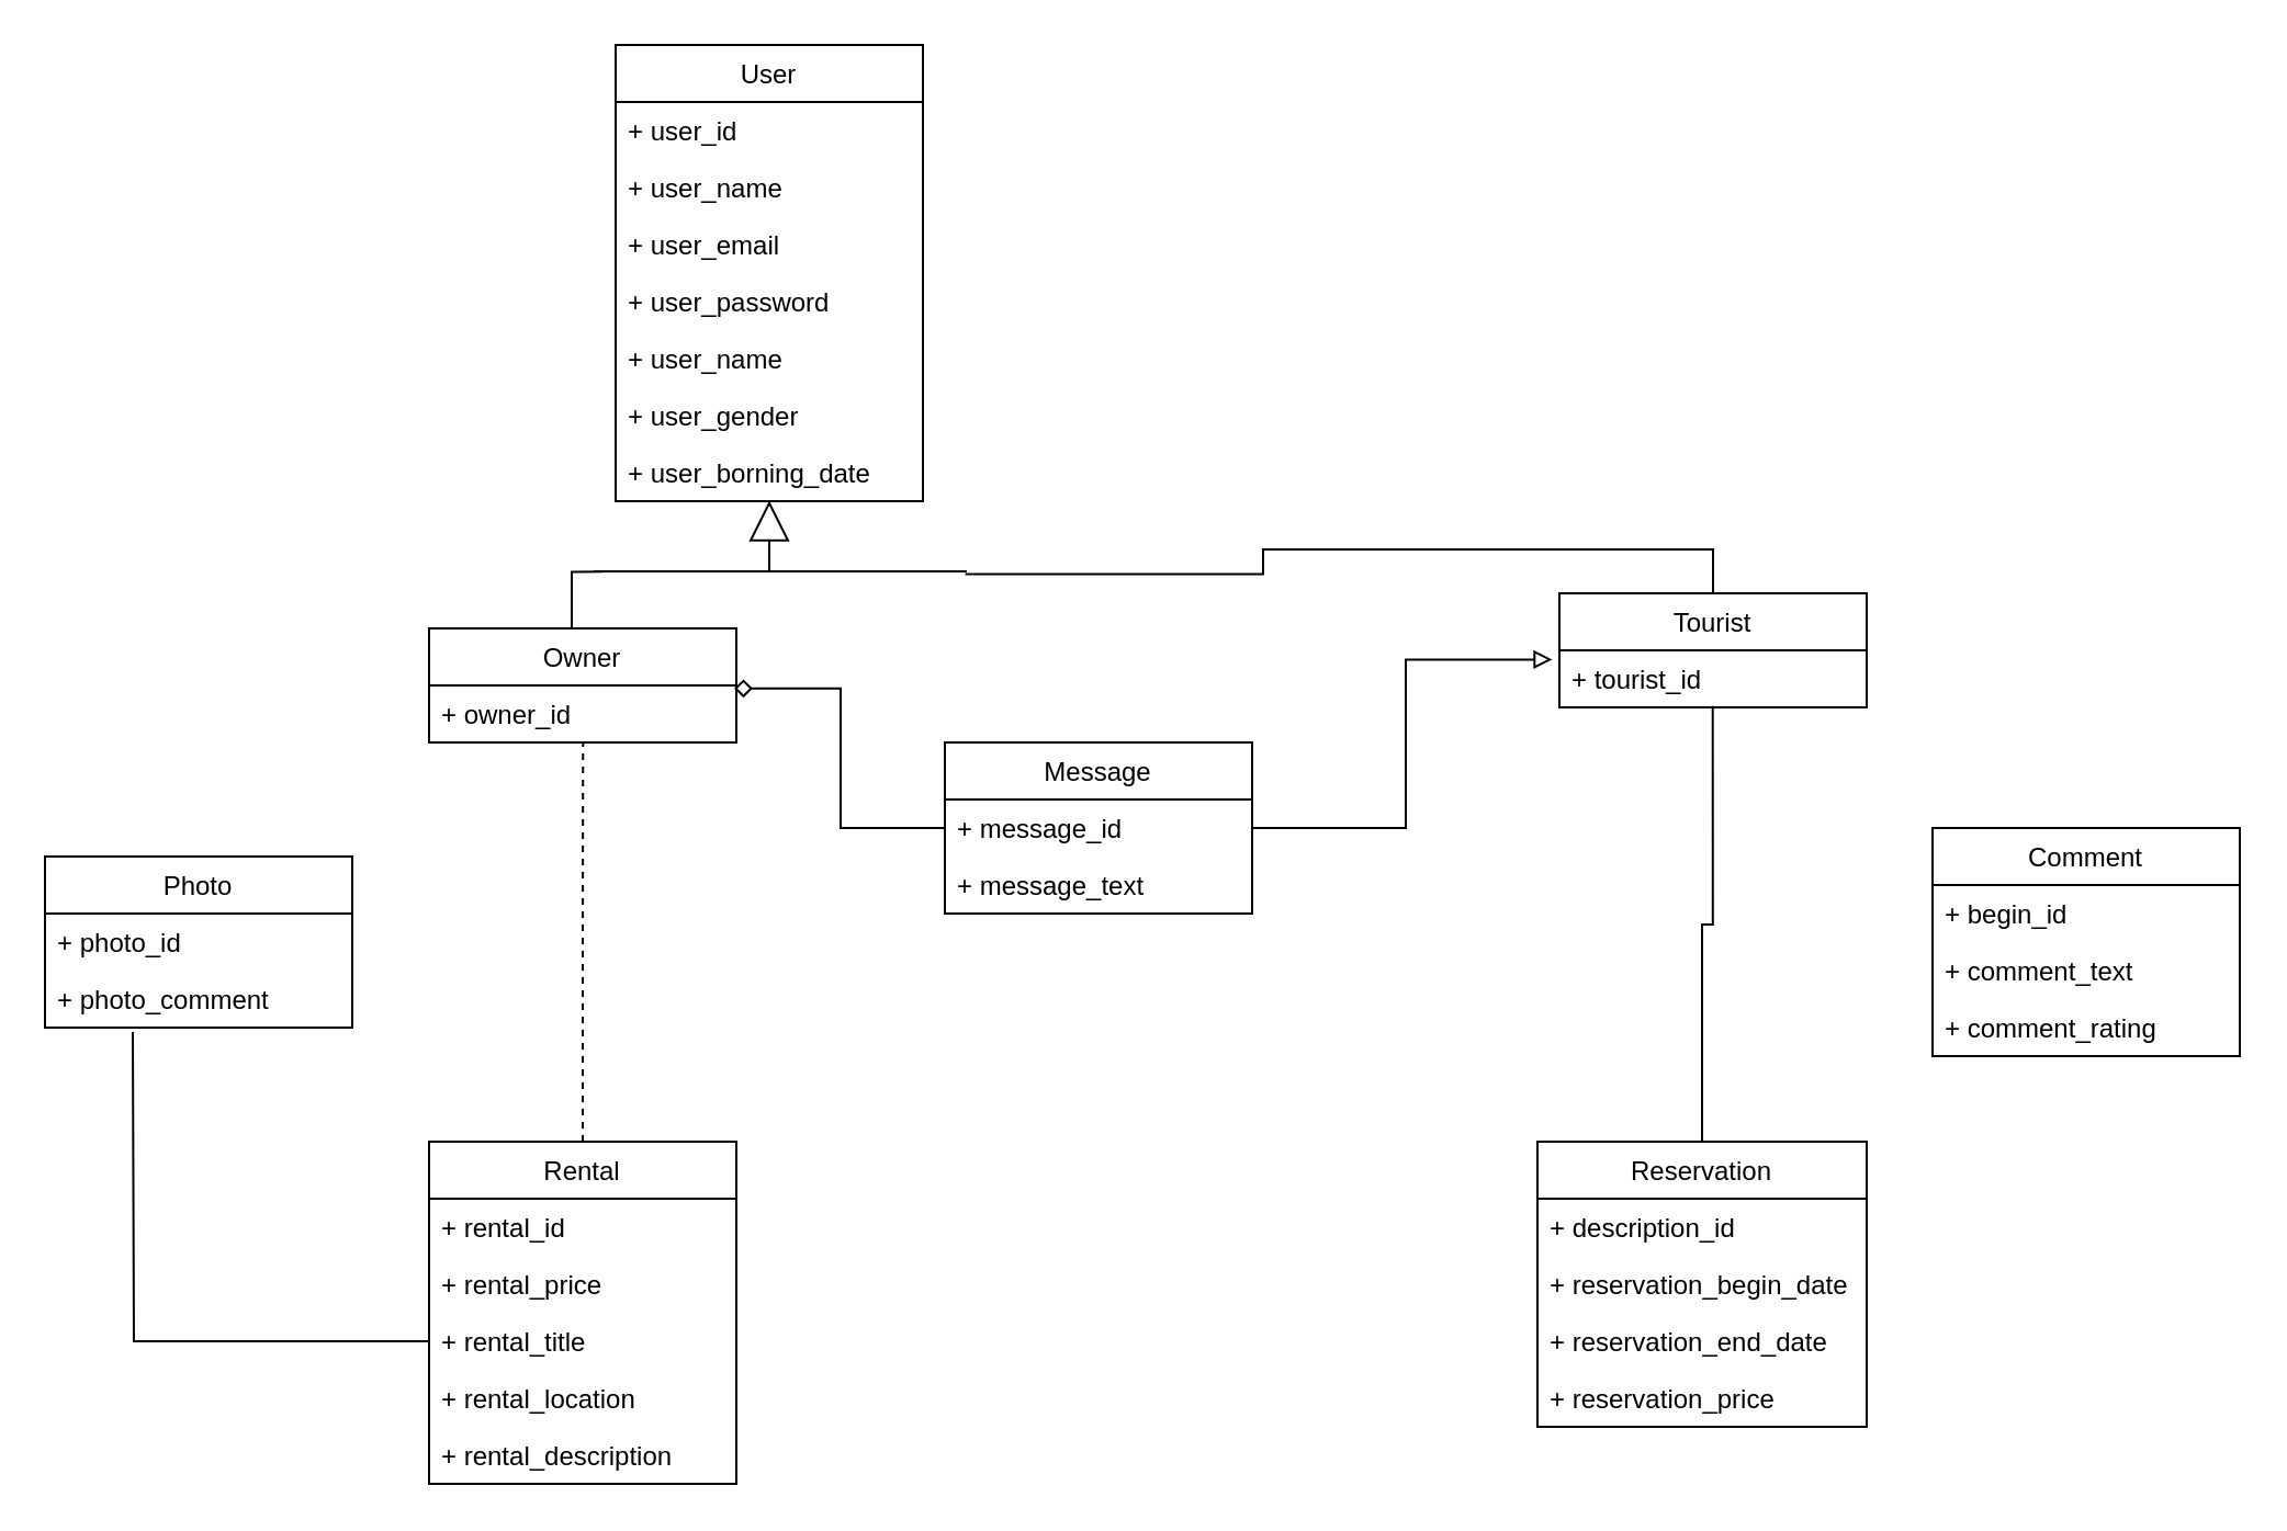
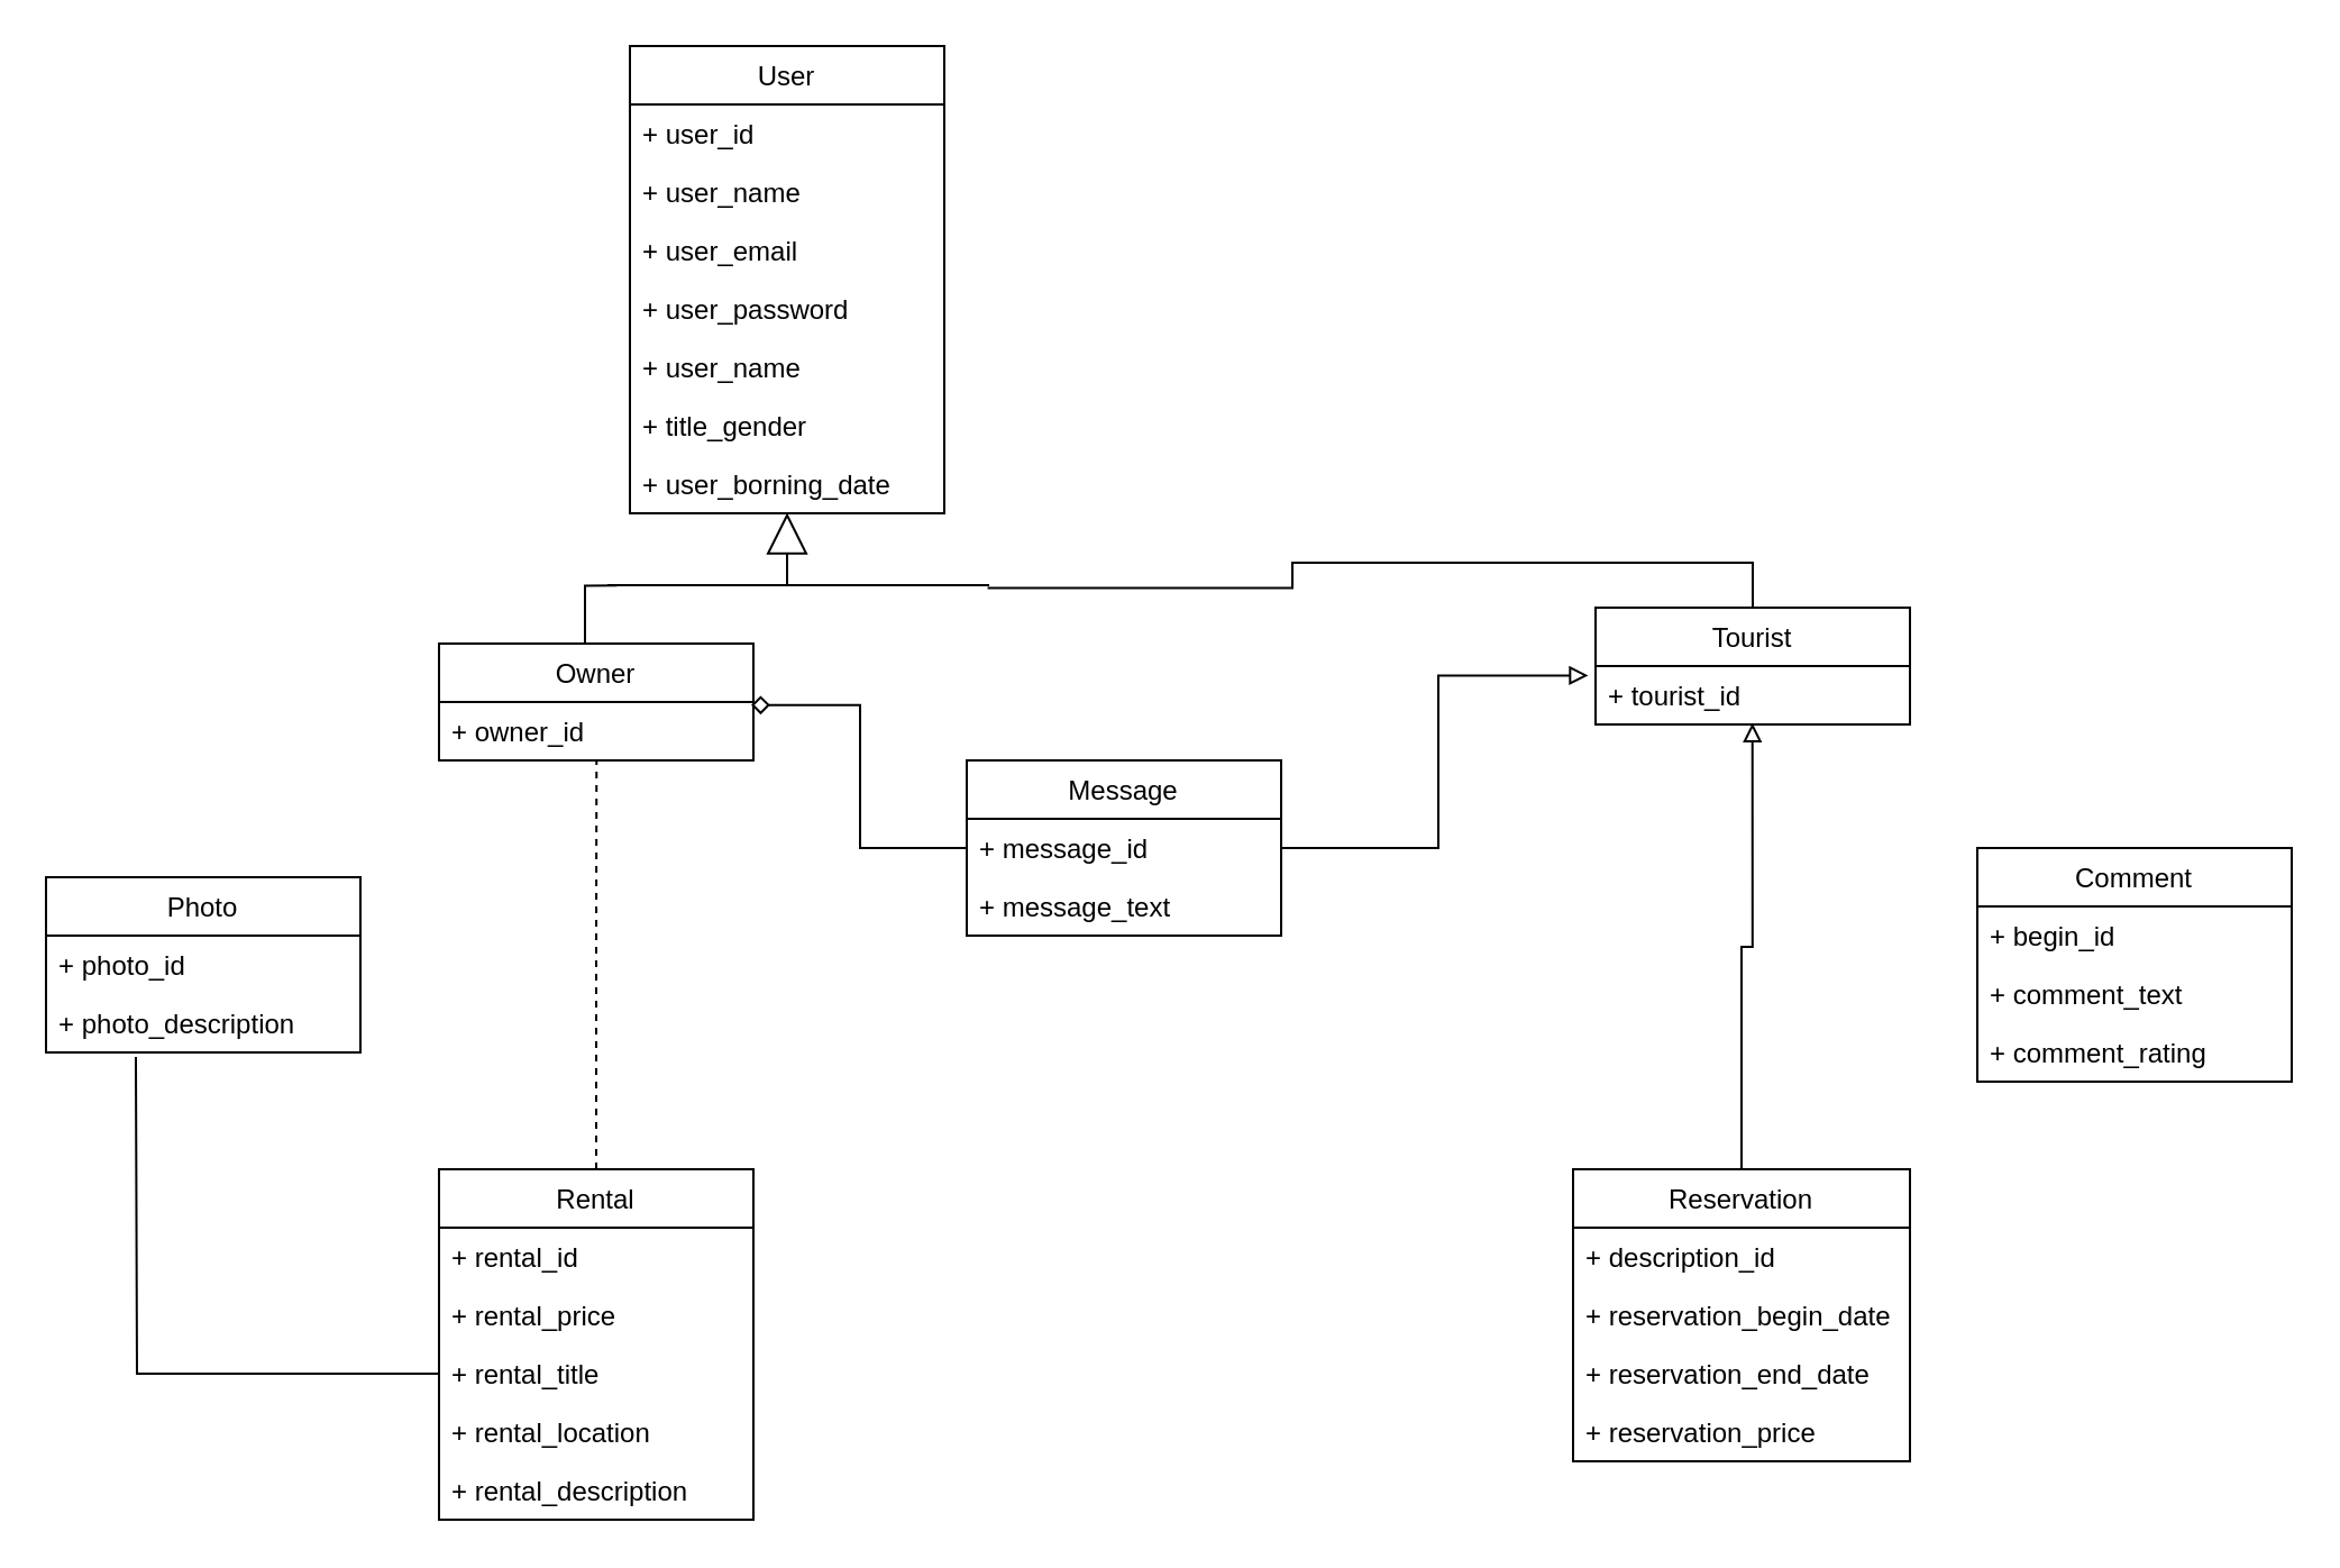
- <mxCell id="8" value="+ user_gender" style="text;strokeColor=none;fillColor=none;align=left;verticalAlign=top;spacingLeft=4;spacingRight=4;overflow=hidden;rotatable=0;points=[[0,0.5],[1,0.5]];portConstraint=eastwest;" vertex="1" parent="2"><mxGeometry y="156" width="140" height="26" as="geometry" /></mxCell>
+ <mxCell id="8" value="+ title_gender" style="text;strokeColor=none;fillColor=none;align=left;verticalAlign=top;spacingLeft=4;spacingRight=4;overflow=hidden;rotatable=0;points=[[0,0.5],[1,0.5]];portConstraint=eastwest;" vertex="1" parent="2"><mxGeometry y="156" width="140" height="26" as="geometry" /></mxCell>
- <mxCell id="23" style="edgeStyle=orthogonalEdgeStyle;rounded=0;orthogonalLoop=1;jettySize=auto;html=1;exitX=0.5;exitY=0;exitDx=0;exitDy=0;entryX=0.499;entryY=0.977;entryDx=0;entryDy=0;entryPerimeter=0;endArrow=none;endFill=0;" edge="1" parent="1" source="24" target="22"><mxGeometry relative="1" as="geometry" /></mxCell>
+ <mxCell id="23" style="edgeStyle=orthogonalEdgeStyle;rounded=0;orthogonalLoop=1;jettySize=auto;html=1;exitX=0.5;exitY=0;exitDx=0;exitDy=0;entryX=0.499;entryY=0.977;entryDx=0;entryDy=0;entryPerimeter=0;endArrow=block;endFill=0;" edge="1" parent="1" source="24" target="22"><mxGeometry relative="1" as="geometry" /></mxCell>
- <mxCell id="38" value="+ photo_comment" style="text;strokeColor=none;fillColor=none;align=left;verticalAlign=top;spacingLeft=4;spacingRight=4;overflow=hidden;rotatable=0;points=[[0,0.5],[1,0.5]];portConstraint=eastwest;" vertex="1" parent="36"><mxGeometry y="52" width="140" height="26" as="geometry" /></mxCell>
+ <mxCell id="38" value="+ photo_description" style="text;strokeColor=none;fillColor=none;align=left;verticalAlign=top;spacingLeft=4;spacingRight=4;overflow=hidden;rotatable=0;points=[[0,0.5],[1,0.5]];portConstraint=eastwest;" vertex="1" parent="36"><mxGeometry y="52" width="140" height="26" as="geometry" /></mxCell>
